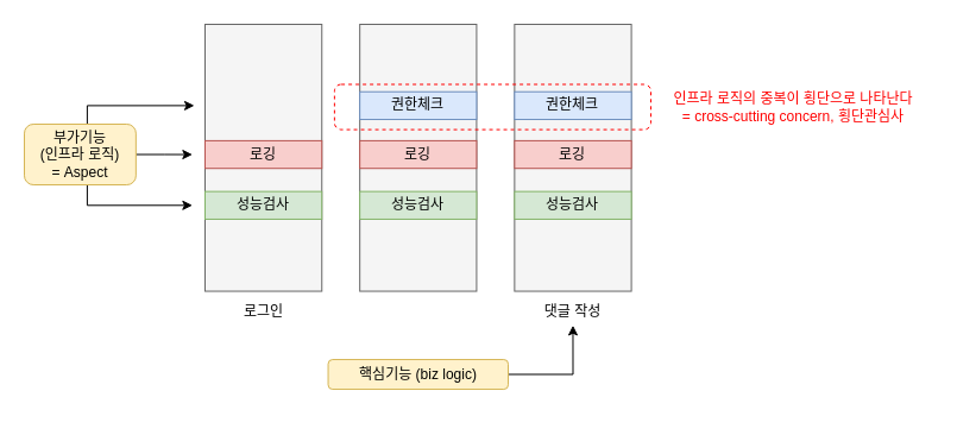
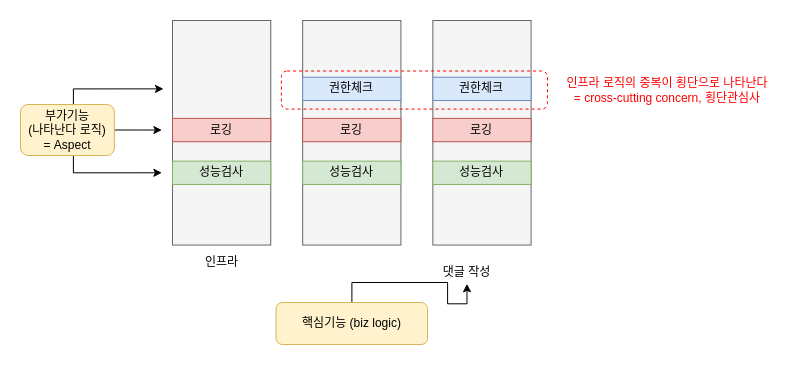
- <mxCell id="16" value="부가기능&lt;br&gt;(인프라 로직)&lt;br&gt;= Aspect" style="rounded=1;whiteSpace=wrap;html=1;fillColor=#fff2cc;strokeColor=#d6b656;" vertex="1" parent="2"><mxGeometry x="-12" y="84" width="93.87" height="51" as="geometry" /></mxCell>
+ <mxCell id="16" value="부가기능&lt;br&gt;(나타난다 로직)&lt;br&gt;= Aspect" style="rounded=1;whiteSpace=wrap;html=1;fillColor=#fff2cc;strokeColor=#d6b656;" vertex="1" parent="2"><mxGeometry x="-12" y="84" width="93.87" height="51" as="geometry" /></mxCell>
- <mxCell id="7" value="댓글 작성" style="text;html=1;strokeColor=none;fillColor=none;align=center;verticalAlign=middle;whiteSpace=wrap;rounded=0;" vertex="1" parent="2"><mxGeometry x="409.763" y="229.986" width="79.415" height="23.309" as="geometry" /></mxCell>
+ <mxCell id="7" value="댓글 작성" style="text;html=1;strokeColor=none;fillColor=none;align=center;verticalAlign=middle;whiteSpace=wrap;rounded=0;" vertex="1" parent="2"><mxGeometry x="394.763" y="239.986" width="79.415" height="23.309" as="geometry" /></mxCell>
- <mxCell id="6" value="로그인" style="text;html=1;strokeColor=none;fillColor=none;align=center;verticalAlign=middle;whiteSpace=wrap;rounded=0;" vertex="1" parent="2"><mxGeometry x="164.56" y="229.986" width="49.122" height="23.309" as="geometry" /></mxCell>
+ <mxCell id="6" value="인프라" style="text;html=1;strokeColor=none;fillColor=none;align=center;verticalAlign=middle;whiteSpace=wrap;rounded=0;" vertex="1" parent="2"><mxGeometry x="164.56" y="229.986" width="49.122" height="23.309" as="geometry" /></mxCell>
- <mxCell id="12" value="핵심기능 (biz logic)" style="rounded=1;whiteSpace=wrap;html=1;fillColor=#fff2cc;strokeColor=#d6b656;" vertex="1" parent="2"><mxGeometry x="243.565" y="282.043" width="151.461" height="25" as="geometry" /></mxCell>
+ <mxCell id="12" value="핵심기능 (biz logic)" style="rounded=1;whiteSpace=wrap;html=1;fillColor=#fff2cc;strokeColor=#d6b656;" vertex="1" parent="2"><mxGeometry x="243.565" y="282.043" width="151.461" height="41.957" as="geometry" /></mxCell>
